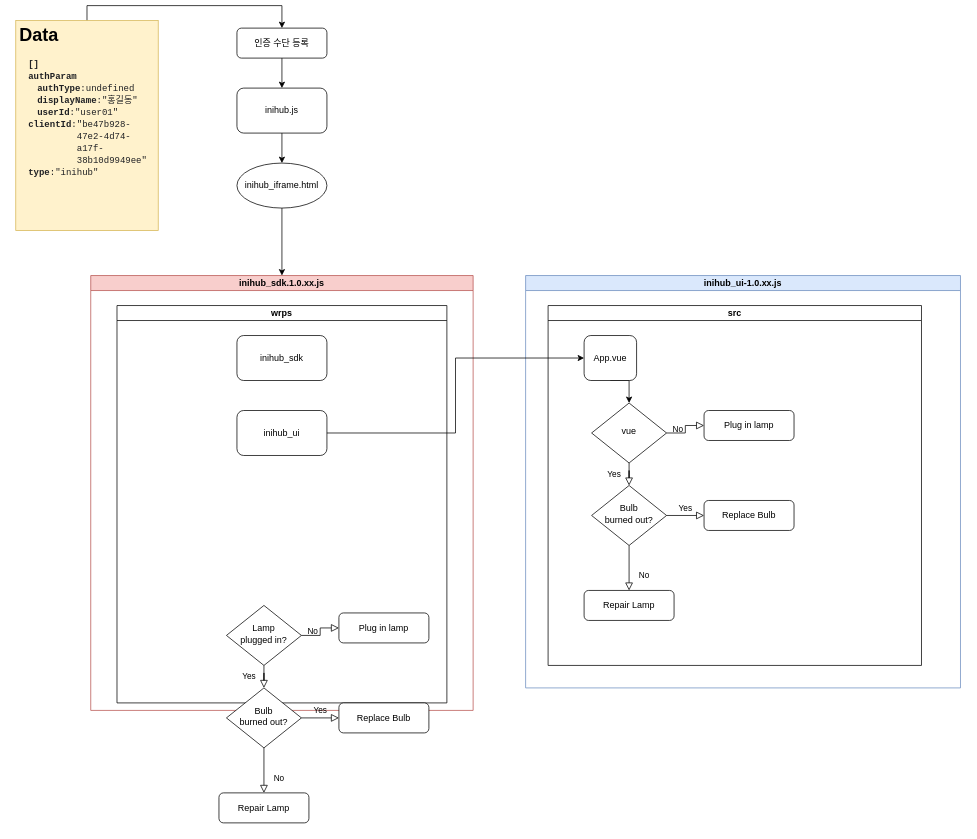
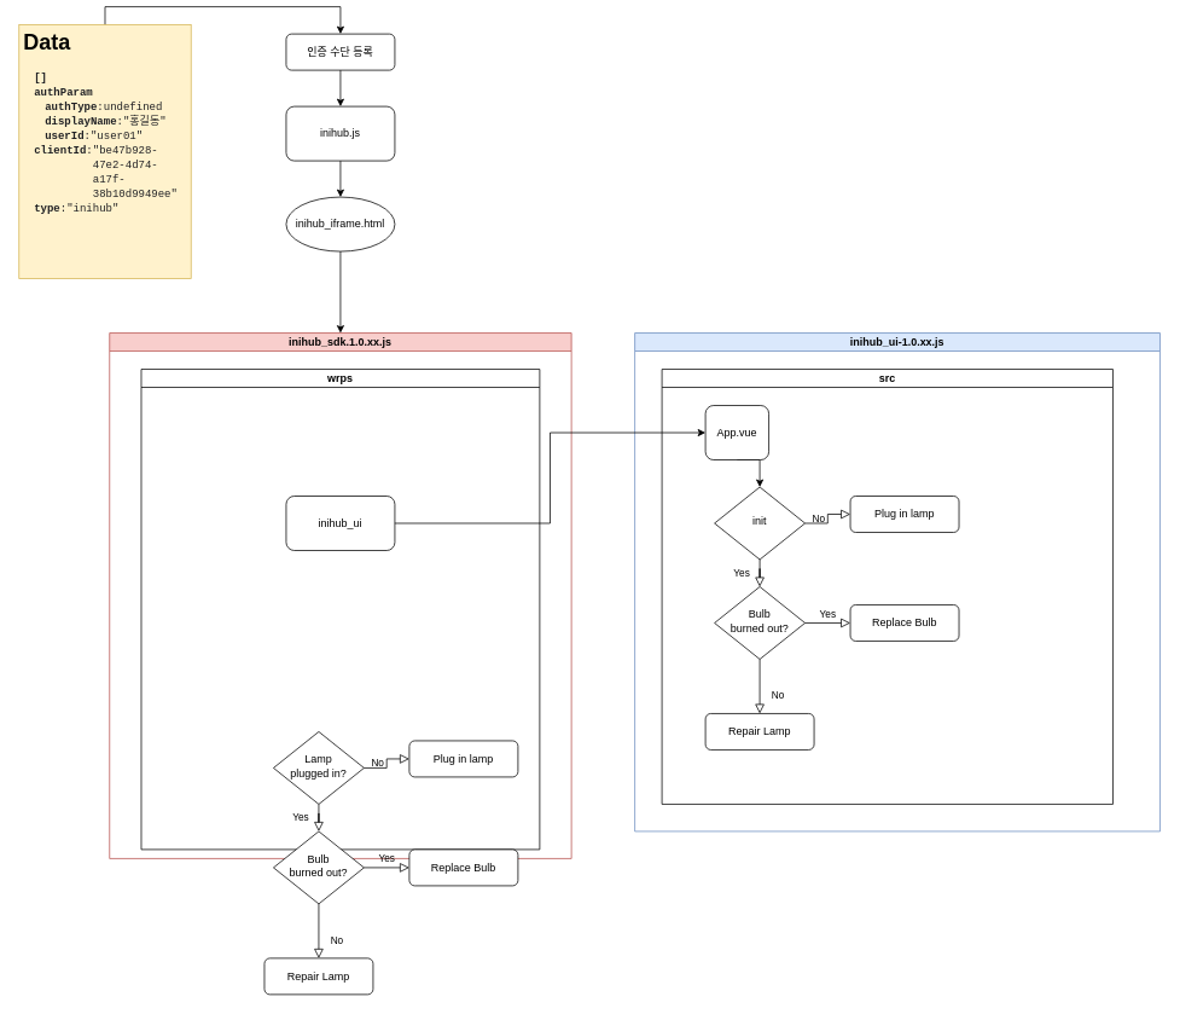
- <mxCell id="12" value="inihub_sdk" style="rounded=1;whiteSpace=wrap;html=1;" vertex="1" parent="11"><mxGeometry x="160" y="40" width="120" height="60" as="geometry" /></mxCell>
- <mxCell id="27" value="vue" style="rhombus;whiteSpace=wrap;html=1;shadow=0;fontFamily=Helvetica;fontSize=12;align=center;strokeWidth=1;spacing=6;spacingTop=-4;" vertex="1" parent="24"><mxGeometry x="58" y="130" width="100" height="80" as="geometry" /></mxCell>
+ <mxCell id="27" value="init" style="rhombus;whiteSpace=wrap;html=1;shadow=0;fontFamily=Helvetica;fontSize=12;align=center;strokeWidth=1;spacing=6;spacingTop=-4;" vertex="1" parent="24"><mxGeometry x="58" y="130" width="100" height="80" as="geometry" /></mxCell>
